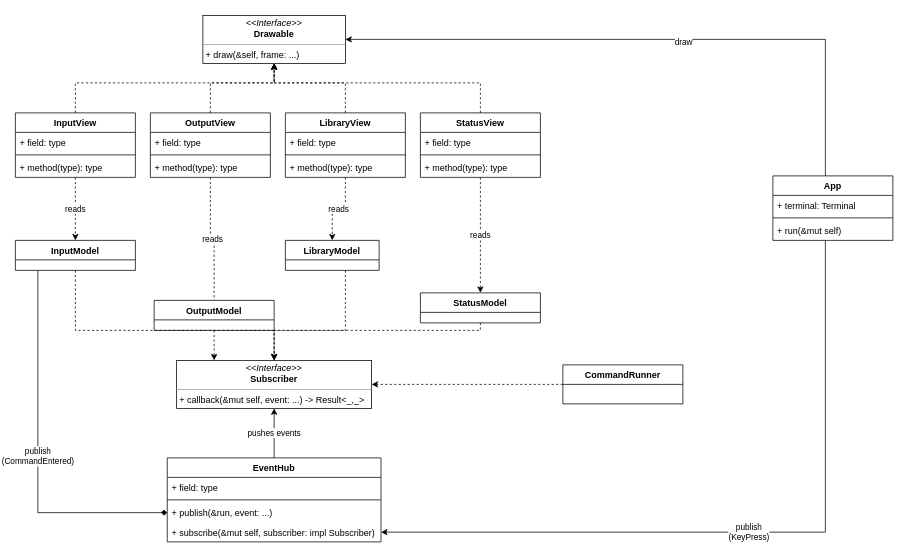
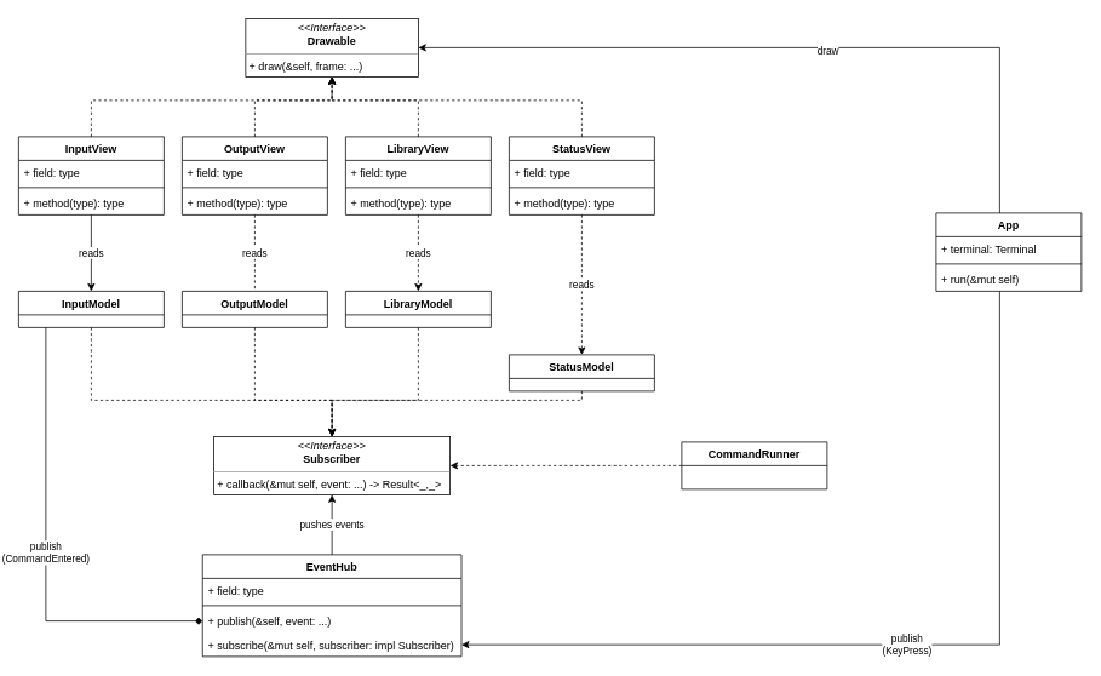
- <mxCell id="2" value="reads" style="edgeStyle=orthogonalEdgeStyle;rounded=0;orthogonalLoop=1;jettySize=auto;html=1;entryX=0.5;entryY=0;entryDx=0;entryDy=0;jumpStyle=none;dashed=1;" parent="1" source="4" target="28" edge="1"><mxGeometry relative="1" as="geometry" /></mxCell>
+ <mxCell id="2" value="reads" style="edgeStyle=orthogonalEdgeStyle;rounded=0;orthogonalLoop=1;jettySize=auto;html=1;entryX=0.5;entryY=0;entryDx=0;entryDy=0;jumpStyle=none;dashed=0;" parent="1" source="4" target="28" edge="1"><mxGeometry relative="1" as="geometry" /></mxCell>
- <mxCell id="32" value="LibraryModel" style="swimlane;fontStyle=1;align=center;verticalAlign=top;childLayout=stackLayout;horizontal=1;startSize=26;horizontalStack=0;resizeParent=1;resizeParentMax=0;resizeLast=0;collapsible=1;marginBottom=0;" parent="1" vertex="1"><mxGeometry x="380" y="320" width="125" height="40" as="geometry"><mxRectangle x="120" y="150" width="100" height="30" as="alternateBounds" /></mxGeometry></mxCell>
+ <mxCell id="32" value="LibraryModel" style="swimlane;fontStyle=1;align=center;verticalAlign=top;childLayout=stackLayout;horizontal=1;startSize=26;horizontalStack=0;resizeParent=1;resizeParentMax=0;resizeLast=0;collapsible=1;marginBottom=0;" parent="1" vertex="1"><mxGeometry x="380" y="320" width="160" height="40" as="geometry"><mxRectangle x="120" y="150" width="100" height="30" as="alternateBounds" /></mxGeometry></mxCell>
- <mxCell id="30" value="OutputModel" style="swimlane;fontStyle=1;align=center;verticalAlign=top;childLayout=stackLayout;horizontal=1;startSize=26;horizontalStack=0;resizeParent=1;resizeParentMax=0;resizeLast=0;collapsible=1;marginBottom=0;" parent="1" vertex="1"><mxGeometry x="205" y="400" width="160" height="40" as="geometry"><mxRectangle x="120" y="150" width="100" height="30" as="alternateBounds" /></mxGeometry></mxCell>
+ <mxCell id="30" value="OutputModel" style="swimlane;fontStyle=1;align=center;verticalAlign=top;childLayout=stackLayout;horizontal=1;startSize=26;horizontalStack=0;resizeParent=1;resizeParentMax=0;resizeLast=0;collapsible=1;marginBottom=0;" parent="1" vertex="1"><mxGeometry x="200" y="320" width="160" height="40" as="geometry"><mxRectangle x="120" y="150" width="100" height="30" as="alternateBounds" /></mxGeometry></mxCell>
- <mxCell id="38" value="+ publish(&amp;run, event: ...)" style="text;strokeColor=none;fillColor=none;align=left;verticalAlign=top;spacingLeft=4;spacingRight=4;overflow=hidden;rotatable=0;points=[[0,0.5],[1,0.5]];portConstraint=eastwest;" parent="35" vertex="1"><mxGeometry y="60" width="285" height="26" as="geometry" /></mxCell>
+ <mxCell id="38" value="+ publish(&amp;self, event: ...)" style="text;strokeColor=none;fillColor=none;align=left;verticalAlign=top;spacingLeft=4;spacingRight=4;overflow=hidden;rotatable=0;points=[[0,0.5],[1,0.5]];portConstraint=eastwest;" parent="35" vertex="1"><mxGeometry y="60" width="285" height="26" as="geometry" /></mxCell>
